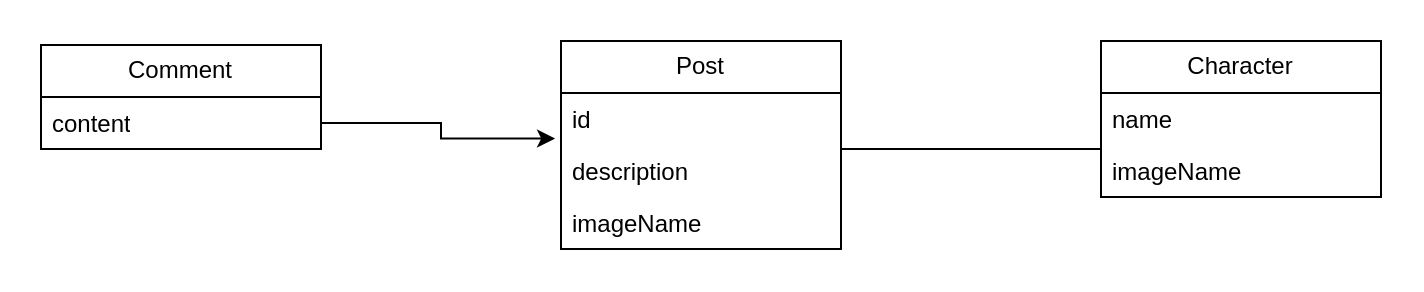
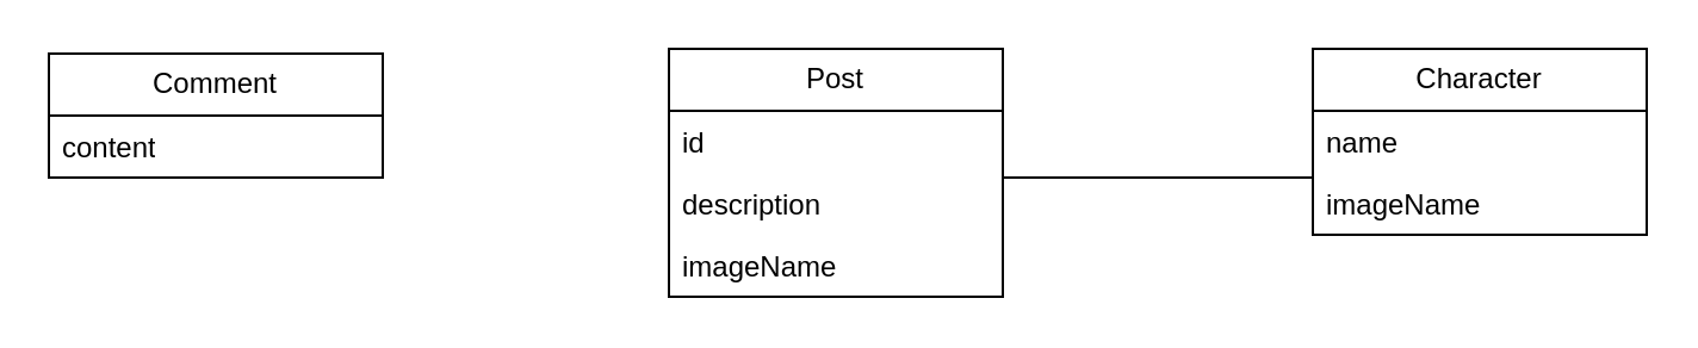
- <mxCell id="12" style="edgeStyle=orthogonalEdgeStyle;rounded=0;orthogonalLoop=1;jettySize=auto;html=1;entryX=-0.021;entryY=-0.125;entryDx=0;entryDy=0;entryPerimeter=0;" edge="1" parent="1" source="11" target="4"><mxGeometry relative="1" as="geometry" /></mxCell>
